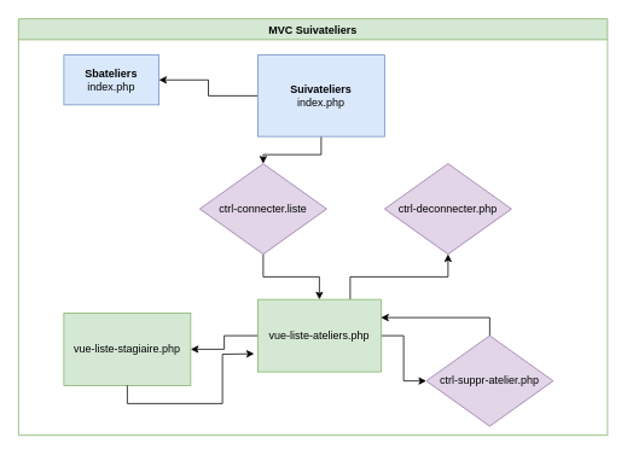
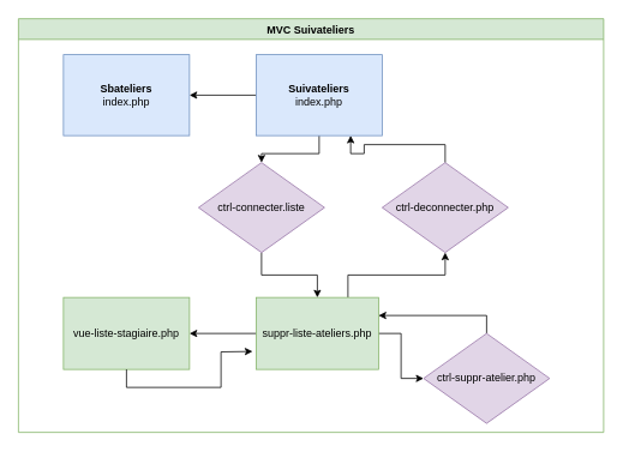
- <mxCell id="14" value="&lt;b&gt;Sbateliers&lt;/b&gt;&lt;div&gt;index.php&lt;/div&gt;" style="rounded=0;whiteSpace=wrap;html=1;fillColor=#dae8fc;strokeColor=#6c8ebf;" parent="2" vertex="1"><mxGeometry x="50" y="40" width="105" height="55" as="geometry" /></mxCell>
+ <mxCell id="14" value="&lt;b&gt;Sbateliers&lt;/b&gt;&lt;div&gt;index.php&lt;/div&gt;" style="rounded=0;whiteSpace=wrap;html=1;fillColor=#dae8fc;strokeColor=#6c8ebf;" parent="2" vertex="1"><mxGeometry x="50" y="40" width="140" height="90" as="geometry" /></mxCell>
+ <mxCell id="16" style="edgeStyle=orthogonalEdgeStyle;rounded=0;orthogonalLoop=1;jettySize=auto;html=1;entryX=0.75;entryY=1;entryDx=0;entryDy=0;" parent="2" source="17" target="5" edge="1"><mxGeometry relative="1" as="geometry" /></mxCell>
- <mxCell id="9" value="vue-liste-ateliers.php" style="rounded=0;whiteSpace=wrap;html=1;fillColor=#d5e8d4;strokeColor=#82b366;" parent="2" vertex="1"><mxGeometry x="264" y="310" width="136" height="80" as="geometry" /></mxCell>
+ <mxCell id="9" value="suppr-liste-ateliers.php" style="rounded=0;whiteSpace=wrap;html=1;fillColor=#d5e8d4;strokeColor=#82b366;" parent="2" vertex="1"><mxGeometry x="264" y="310" width="136" height="80" as="geometry" /></mxCell>
- <mxCell id="15" value="vue-liste-stagiaire.php" style="rounded=0;whiteSpace=wrap;html=1;fillColor=#d5e8d4;strokeColor=#82b366;" parent="2" vertex="1"><mxGeometry x="50" y="325" width="140" height="80" as="geometry" /></mxCell>
+ <mxCell id="15" value="vue-liste-stagiaire.php" style="rounded=0;whiteSpace=wrap;html=1;fillColor=#d5e8d4;strokeColor=#82b366;" parent="2" vertex="1"><mxGeometry x="50" y="310" width="140" height="80" as="geometry" /></mxCell>
